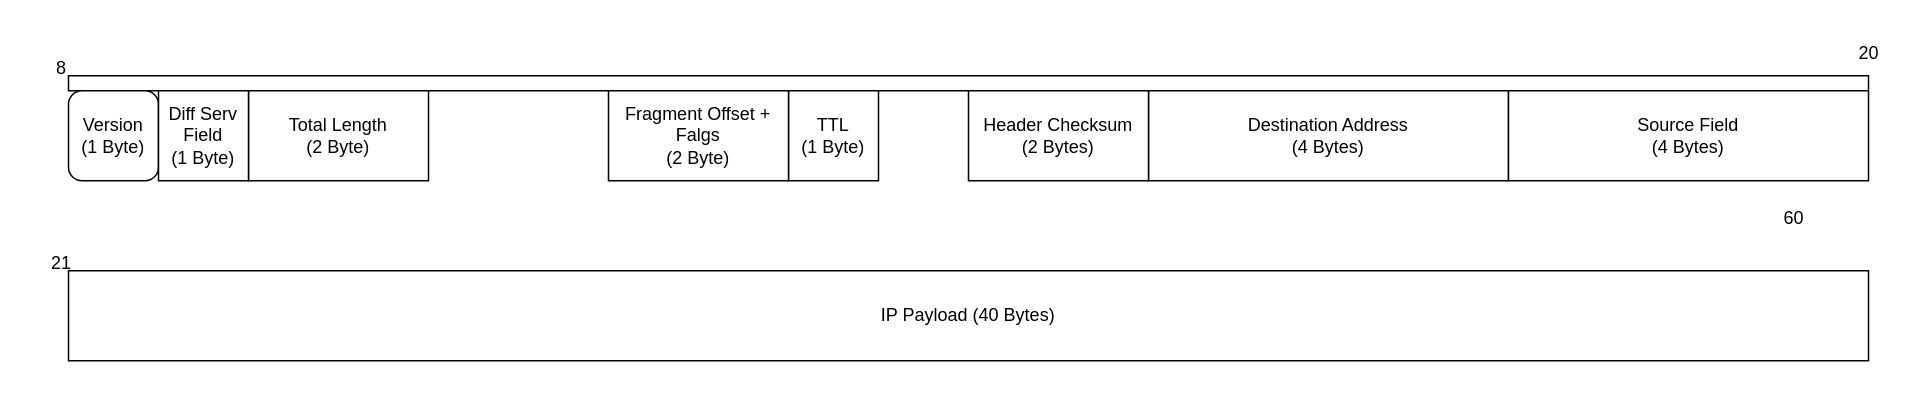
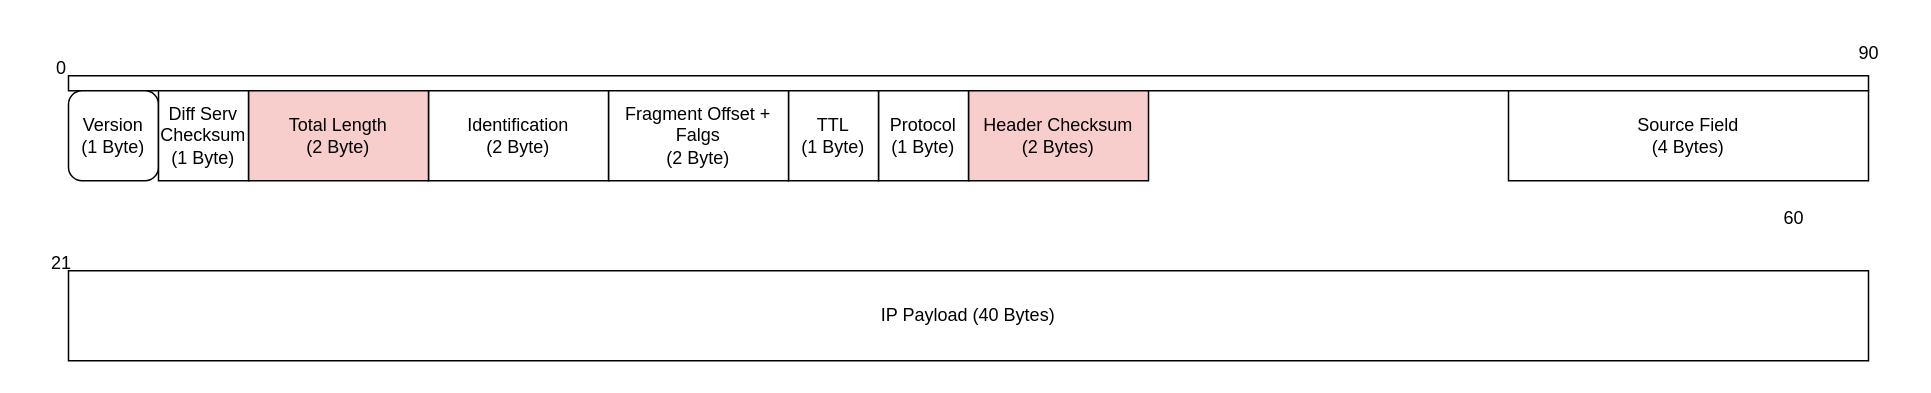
- <mxCell id="4" value="20" style="text;html=1;align=center;verticalAlign=middle;resizable=0;points=[];autosize=1;strokeColor=none;fillColor=none;" vertex="1" parent="1"><mxGeometry x="1225" y="20" width="40" height="30" as="geometry" /></mxCell>
+ <mxCell id="4" value="90" style="text;html=1;align=center;verticalAlign=middle;resizable=0;points=[];autosize=1;strokeColor=none;fillColor=none;" vertex="1" parent="1"><mxGeometry x="1225" y="20" width="40" height="30" as="geometry" /></mxCell>
- <mxCell id="3" value="8" style="text;html=1;align=center;verticalAlign=middle;resizable=0;points=[];autosize=1;strokeColor=none;fillColor=none;" vertex="1" parent="1"><mxGeometry x="25" y="30" width="30" height="30" as="geometry" /></mxCell>
+ <mxCell id="3" value="0" style="text;html=1;align=center;verticalAlign=middle;resizable=0;points=[];autosize=1;strokeColor=none;fillColor=none;" vertex="1" parent="1"><mxGeometry x="25" y="30" width="30" height="30" as="geometry" /></mxCell>
- <mxCell id="14" value="Diff Serv Field&lt;br&gt;(1 Byte)" style="rounded=0;whiteSpace=wrap;html=1;" vertex="1" parent="1"><mxGeometry x="105" y="60" width="60" height="60" as="geometry" /></mxCell>
+ <mxCell id="14" value="Diff Serv Checksum&lt;br&gt;(1 Byte)" style="rounded=0;whiteSpace=wrap;html=1;" vertex="1" parent="1"><mxGeometry x="105" y="60" width="60" height="60" as="geometry" /></mxCell>
- <mxCell id="12" value="Total Length&lt;br&gt;(2 Byte)" style="rounded=0;whiteSpace=wrap;html=1;" vertex="1" parent="1"><mxGeometry x="165" y="60" width="120" height="60" as="geometry" /></mxCell>
+ <mxCell id="12" value="Total Length&lt;br&gt;(2 Byte)" style="rounded=0;whiteSpace=wrap;html=1;fillColor=#f8cecc;" vertex="1" parent="1"><mxGeometry x="165" y="60" width="120" height="60" as="geometry" /></mxCell>
+ <mxCell id="11" value="Identification&lt;br&gt;(2 Byte)" style="rounded=0;whiteSpace=wrap;html=1;" vertex="1" parent="1"><mxGeometry x="285" y="60" width="120" height="60" as="geometry" /></mxCell>
+ <mxCell id="8" value="Protocol&lt;br&gt;(1 Byte)" style="rounded=0;whiteSpace=wrap;html=1;" vertex="1" parent="1"><mxGeometry x="585" y="60" width="60" height="60" as="geometry" /></mxCell>
- <mxCell id="7" value="Header Checksum&lt;br&gt;(2 Bytes)" style="rounded=0;whiteSpace=wrap;html=1;" vertex="1" parent="1"><mxGeometry x="645" y="60" width="120" height="60" as="geometry" /></mxCell>
+ <mxCell id="7" value="Header Checksum&lt;br&gt;(2 Bytes)" style="rounded=0;whiteSpace=wrap;html=1;fillColor=#f8cecc;" vertex="1" parent="1"><mxGeometry x="645" y="60" width="120" height="60" as="geometry" /></mxCell>
- <mxCell id="5" value="Destination Address&lt;br&gt;(4 Bytes)" style="rounded=0;whiteSpace=wrap;html=1;" vertex="1" parent="1"><mxGeometry x="765" y="60" width="240" height="60" as="geometry" /></mxCell>
